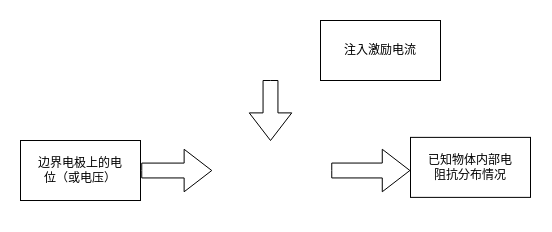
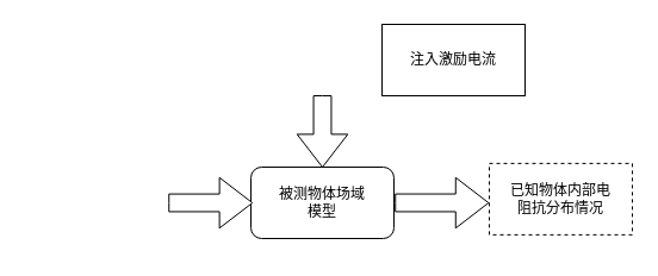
- <mxCell id="4" value="&lt;div&gt;已知物体内部电&lt;/div&gt;&lt;div&gt;阻抗分布情况&lt;/div&gt;" style="rounded=0;whiteSpace=wrap;html=1;" vertex="1" parent="1"><mxGeometry x="410" y="136.88" width="120" height="60" as="geometry" /></mxCell>
+ <mxCell id="4" value="&lt;div&gt;已知物体内部电&lt;/div&gt;&lt;div&gt;阻抗分布情况&lt;/div&gt;" style="rounded=0;whiteSpace=wrap;html=1;dashed=1;" vertex="1" parent="1"><mxGeometry x="410" y="136.88" width="120" height="60" as="geometry" /></mxCell>
- <mxCell id="3" value="&lt;div&gt;边界电极上的电&lt;/div&gt;&lt;div&gt;位（或电压）&lt;/div&gt;" style="rounded=0;whiteSpace=wrap;html=1;" vertex="1" parent="1"><mxGeometry x="20" y="140.01" width="120" height="60" as="geometry" /></mxCell>
+ <mxCell id="2" value="&lt;div&gt;被测物体场域&lt;/div&gt;&lt;div&gt;模型&lt;/div&gt;" style="rounded=1;whiteSpace=wrap;html=1;" vertex="1" parent="1"><mxGeometry x="210" y="140" width="120" height="60" as="geometry" /></mxCell>
